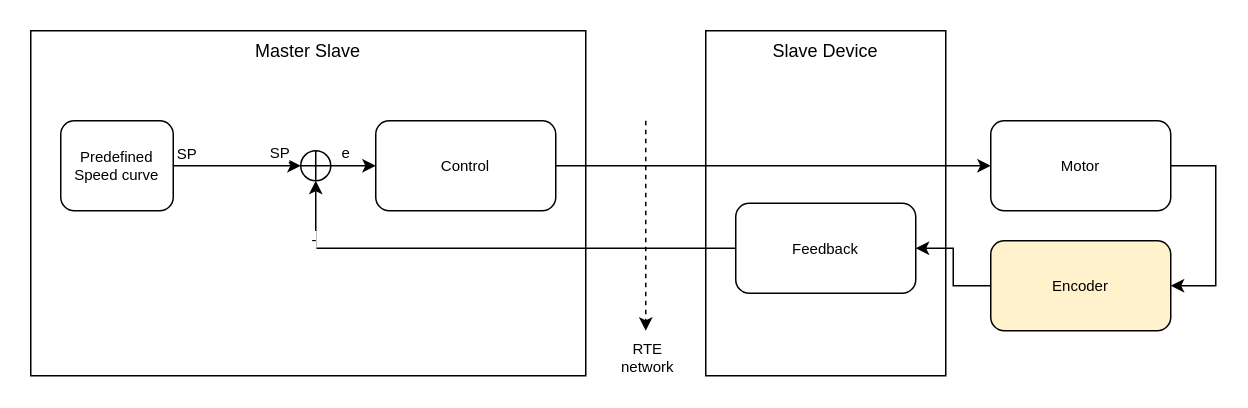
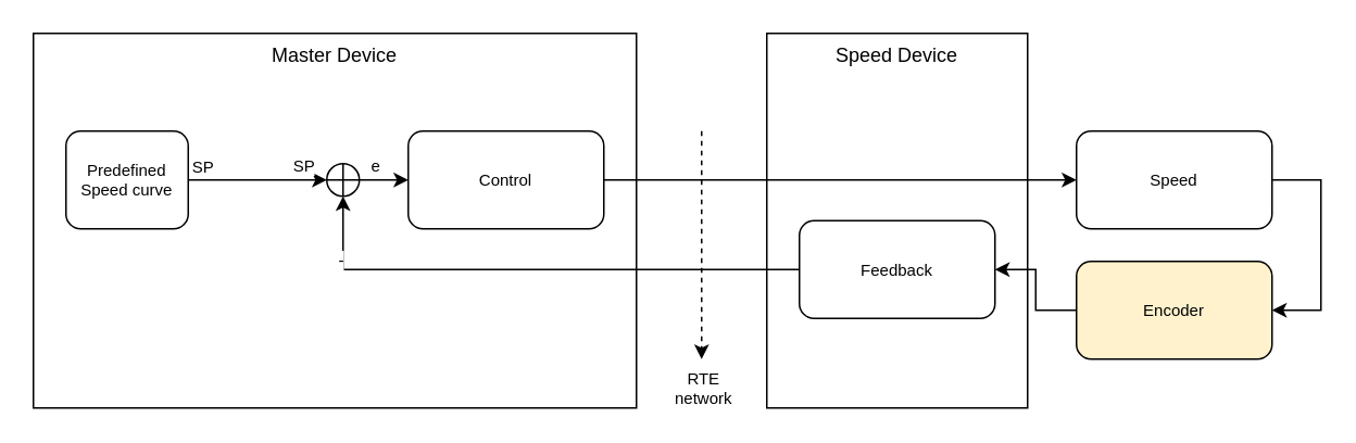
- <mxCell id="6" value="Master Slave" style="rounded=0;whiteSpace=wrap;html=1;verticalAlign=top;fontSize=12;" vertex="1" parent="1"><mxGeometry x="20" y="20" width="370" height="230" as="geometry" /></mxCell>
+ <mxCell id="6" value="Master Device" style="rounded=0;whiteSpace=wrap;html=1;verticalAlign=top;fontSize=12;" vertex="1" parent="1"><mxGeometry x="20" y="20" width="370" height="230" as="geometry" /></mxCell>
- <mxCell id="7" value="&lt;div style=&quot;font-size: 12px;&quot;&gt;Slave Device&lt;/div&gt;" style="rounded=0;whiteSpace=wrap;html=1;verticalAlign=top;fontSize=12;" vertex="1" parent="1"><mxGeometry x="470" y="20" width="160" height="230" as="geometry" /></mxCell>
+ <mxCell id="7" value="&lt;div style=&quot;font-size: 12px;&quot;&gt;Speed Device&lt;/div&gt;" style="rounded=0;whiteSpace=wrap;html=1;verticalAlign=top;fontSize=12;" vertex="1" parent="1"><mxGeometry x="470" y="20" width="160" height="230" as="geometry" /></mxCell>
- <mxCell id="17" value="Motor" style="rounded=1;whiteSpace=wrap;html=1;verticalAlign=middle;fontSize=10;" vertex="1" parent="1"><mxGeometry x="660" y="80" width="120" height="60" as="geometry" /></mxCell>
+ <mxCell id="17" value="Speed" style="rounded=1;whiteSpace=wrap;html=1;verticalAlign=middle;fontSize=10;" vertex="1" parent="1"><mxGeometry x="660" y="80" width="120" height="60" as="geometry" /></mxCell>
